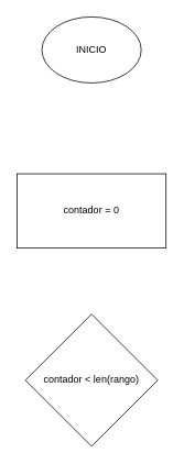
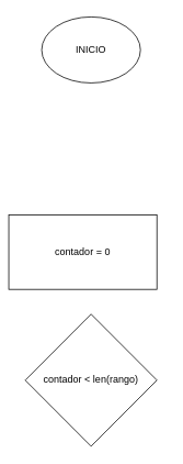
- <mxCell id="4" value="contador = 0" style="rounded=0;whiteSpace=wrap;html=1;" vertex="1" parent="1"><mxGeometry x="20" y="210" width="180" height="90" as="geometry" /></mxCell>
+ <mxCell id="4" value="contador = 0" style="rounded=0;whiteSpace=wrap;html=1;" vertex="1" parent="1"><mxGeometry x="10" y="260" width="180" height="90" as="geometry" /></mxCell>
